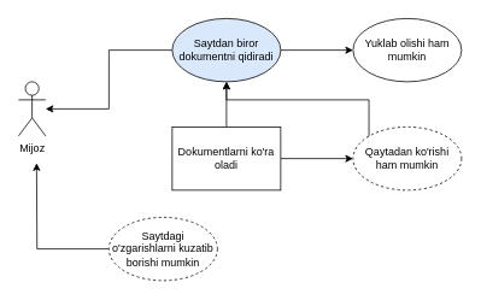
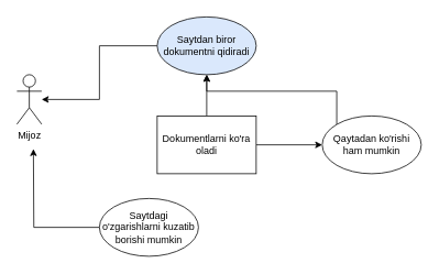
- <mxCell id="4" value="" style="edgeStyle=orthogonalEdgeStyle;rounded=0;orthogonalLoop=1;jettySize=auto;html=1;" parent="1" source="5" target="9" edge="1"><mxGeometry relative="1" as="geometry" /></mxCell>
- <mxCell id="9" value="Yuklab olishi ham mumkin" style="ellipse;whiteSpace=wrap;html=1;" parent="1" vertex="1"><mxGeometry x="390" y="20" width="120" height="70" as="geometry" /></mxCell>
- <mxCell id="11" value="Qaytadan ko'rishi ham mumkin" style="ellipse;whiteSpace=wrap;html=1;dashed=1;" parent="1" vertex="1"><mxGeometry x="390" y="140" width="120" height="70" as="geometry" /></mxCell>
+ <mxCell id="11" value="Qaytadan ko'rishi ham mumkin" style="ellipse;whiteSpace=wrap;html=1;" parent="1" vertex="1"><mxGeometry x="390" y="140" width="120" height="70" as="geometry" /></mxCell>
- <mxCell id="13" value="Saytdagi o'zgarishlarni kuzatib borishi mumkin" style="ellipse;whiteSpace=wrap;html=1;dashed=1;" parent="1" vertex="1"><mxGeometry x="120" y="240" width="120" height="70" as="geometry" /></mxCell>
+ <mxCell id="13" value="Saytdagi o'zgarishlarni kuzatib borishi mumkin" style="ellipse;whiteSpace=wrap;html=1;" parent="1" vertex="1"><mxGeometry x="120" y="240" width="120" height="70" as="geometry" /></mxCell>
